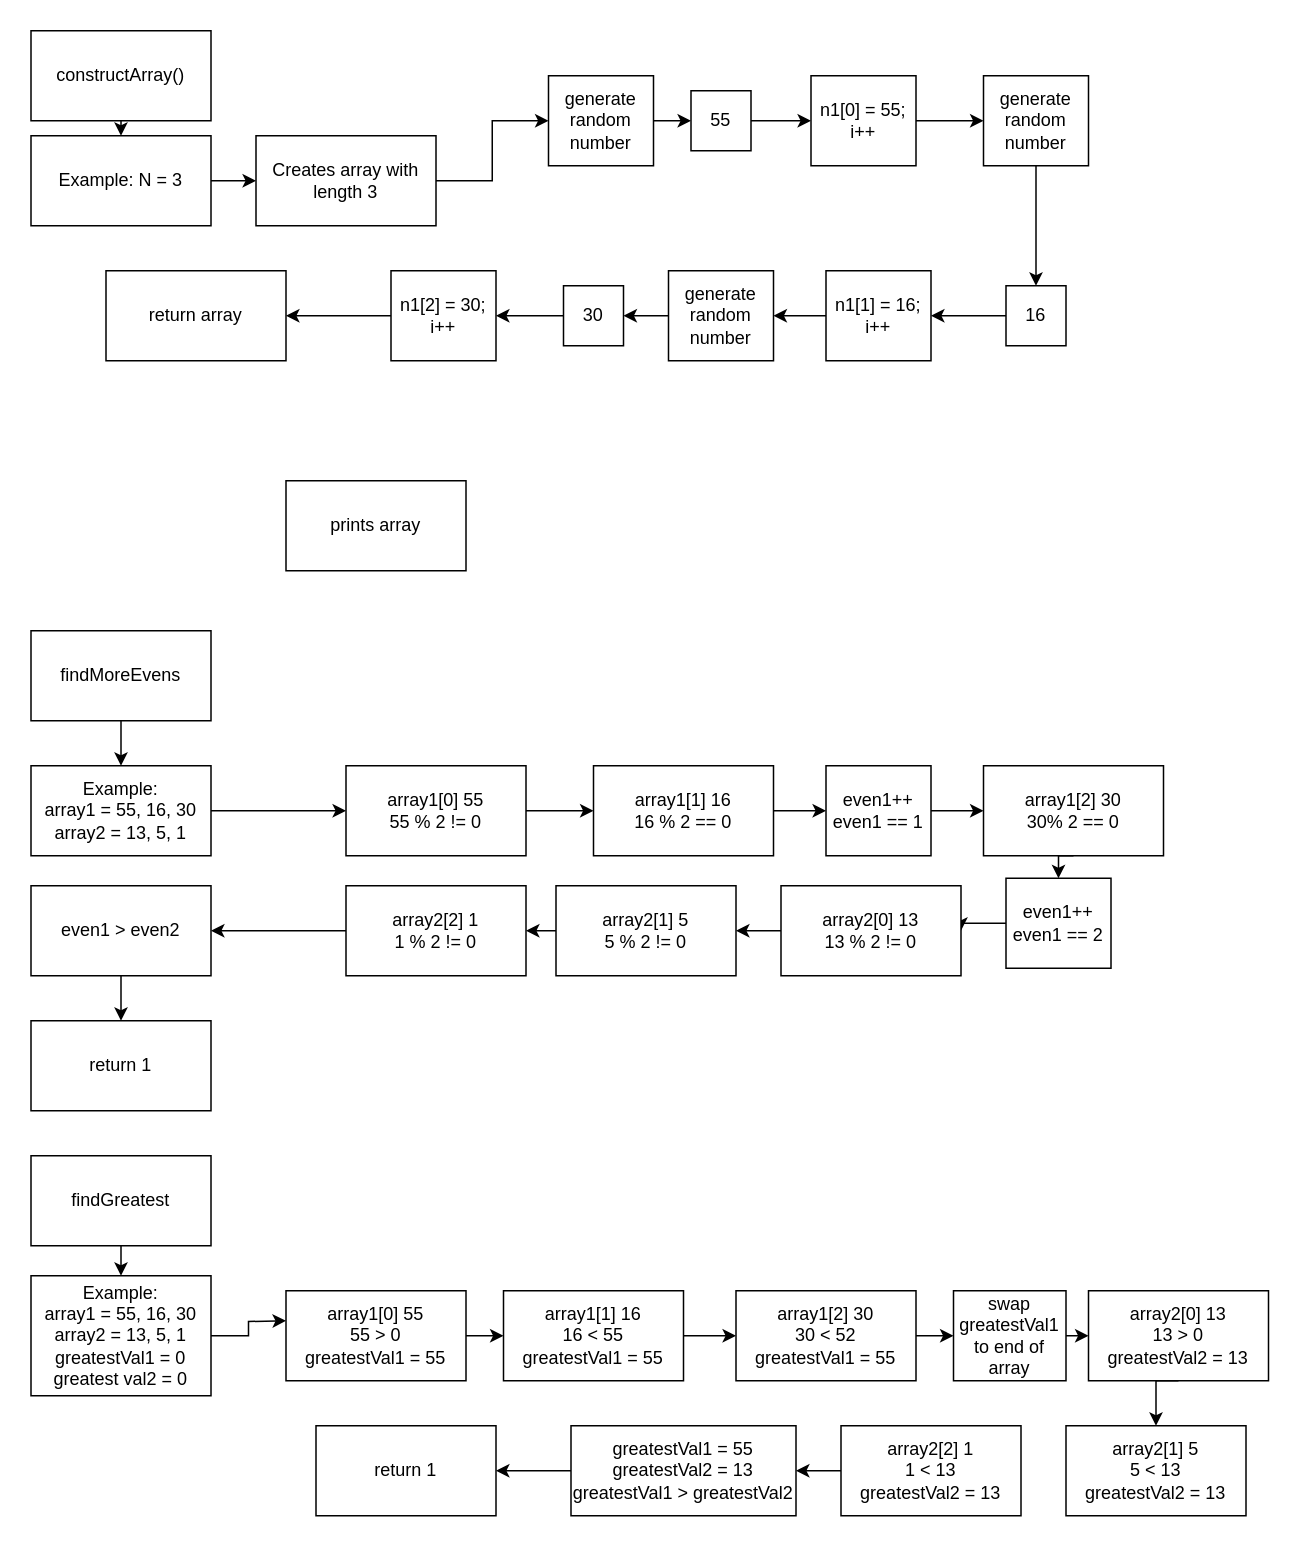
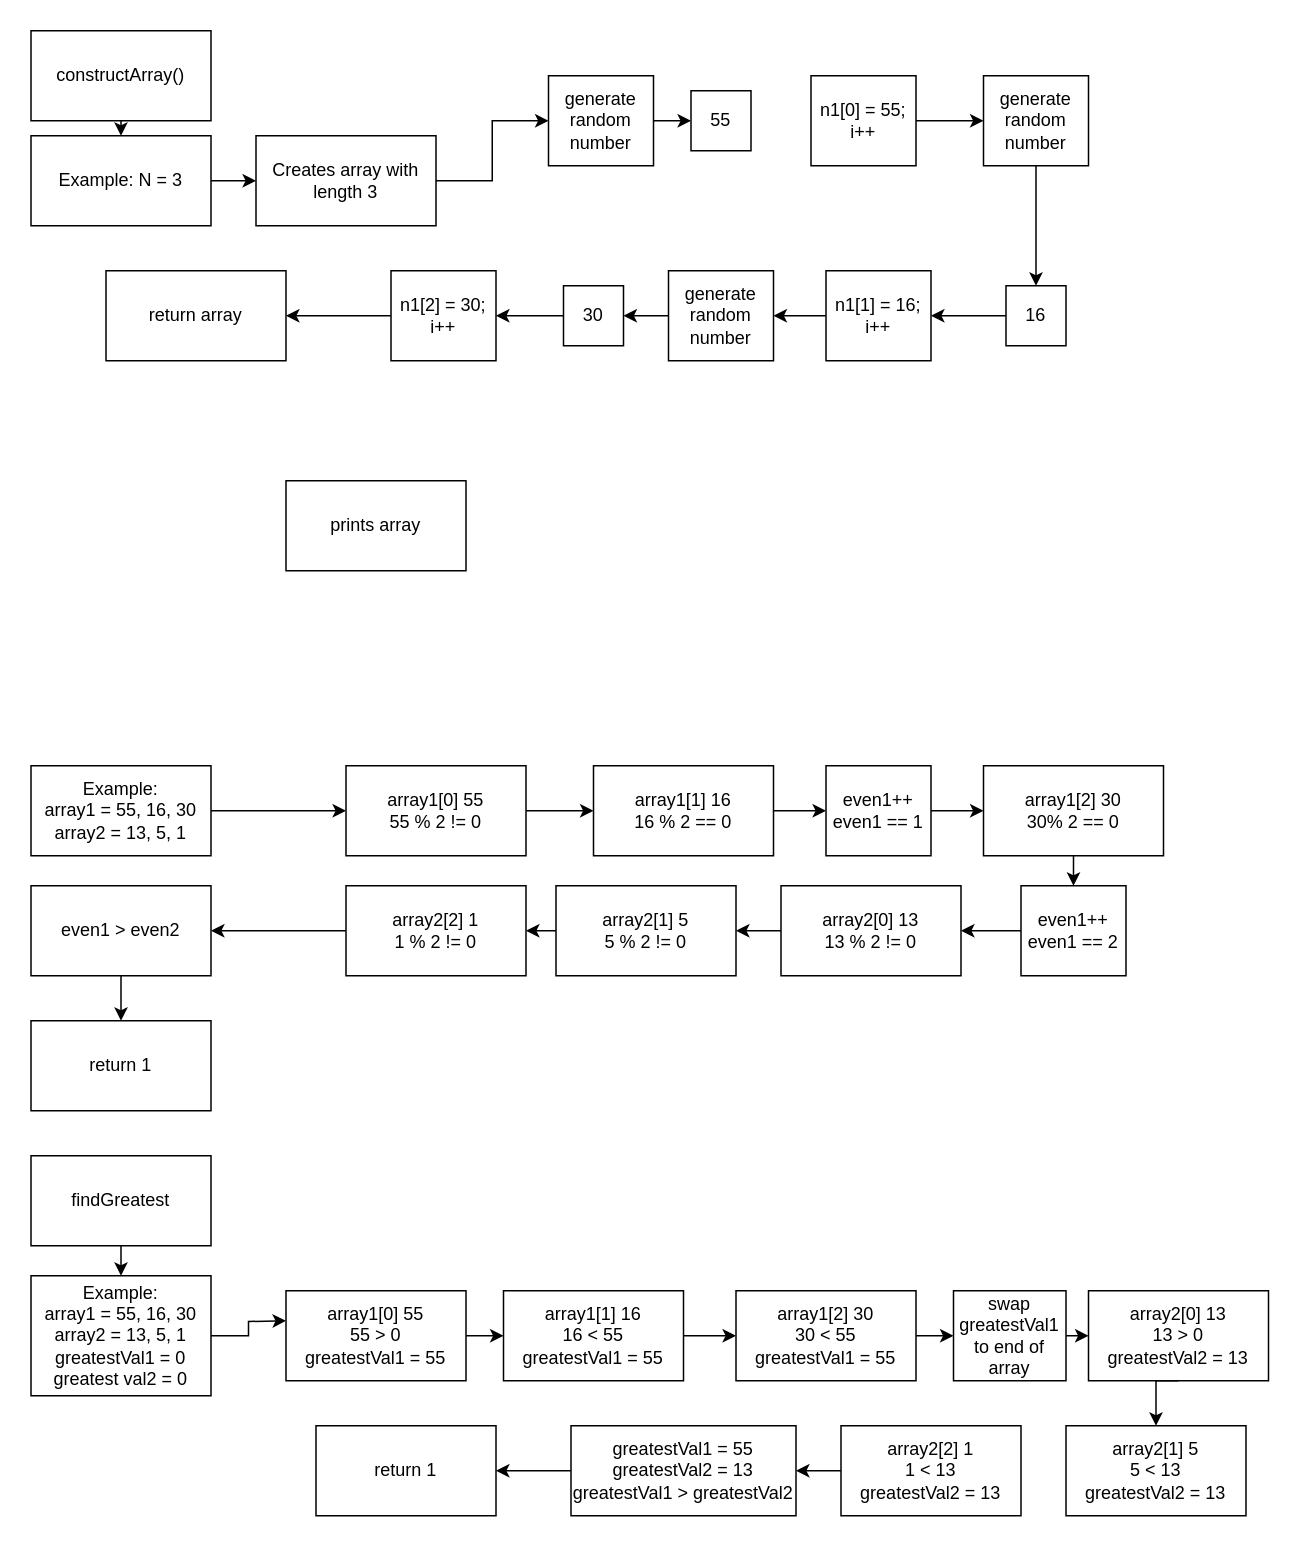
- <mxCell id="4" style="edgeStyle=orthogonalEdgeStyle;rounded=0;orthogonalLoop=1;jettySize=auto;html=1;exitX=1;exitY=0.5;exitDx=0;exitDy=0;entryX=0;entryY=0.5;entryDx=0;entryDy=0;" edge="1" parent="1" source="5" target="13"><mxGeometry relative="1" as="geometry" /></mxCell>
- <mxCell id="29" value="findMoreEvens" style="rounded=0;whiteSpace=wrap;html=1;" vertex="1" parent="1"><mxGeometry x="20" y="420" width="120" height="60" as="geometry" /></mxCell>
- <mxCell id="28" style="edgeStyle=orthogonalEdgeStyle;rounded=0;orthogonalLoop=1;jettySize=auto;html=1;exitX=0.5;exitY=1;exitDx=0;exitDy=0;entryX=0.5;entryY=0;entryDx=0;entryDy=0;" edge="1" parent="1" source="29" target="31"><mxGeometry relative="1" as="geometry" /></mxCell>
- <mxCell id="42" value="even1++&lt;br&gt;even1 == 2" style="rounded=0;whiteSpace=wrap;html=1;" vertex="1" parent="1"><mxGeometry x="670" y="585" width="70" height="60" as="geometry" /></mxCell>
+ <mxCell id="42" value="even1++&lt;br&gt;even1 == 2" style="rounded=0;whiteSpace=wrap;html=1;" vertex="1" parent="1"><mxGeometry x="680" y="590" width="70" height="60" as="geometry" /></mxCell>
- <mxCell id="60" value="&lt;span&gt;array1[2] 30&lt;/span&gt;&lt;br&gt;&lt;span&gt;30 &amp;lt; 52&lt;br&gt;greatestVal1 = 55&lt;br&gt;&lt;/span&gt;" style="rounded=0;whiteSpace=wrap;html=1;" vertex="1" parent="1"><mxGeometry x="490" y="860" width="120" height="60" as="geometry" /></mxCell>
+ <mxCell id="60" value="&lt;span&gt;array1[2] 30&lt;/span&gt;&lt;br&gt;&lt;span&gt;30 &amp;lt; 55&lt;br&gt;greatestVal1 = 55&lt;br&gt;&lt;/span&gt;" style="rounded=0;whiteSpace=wrap;html=1;" vertex="1" parent="1"><mxGeometry x="490" y="860" width="120" height="60" as="geometry" /></mxCell>
